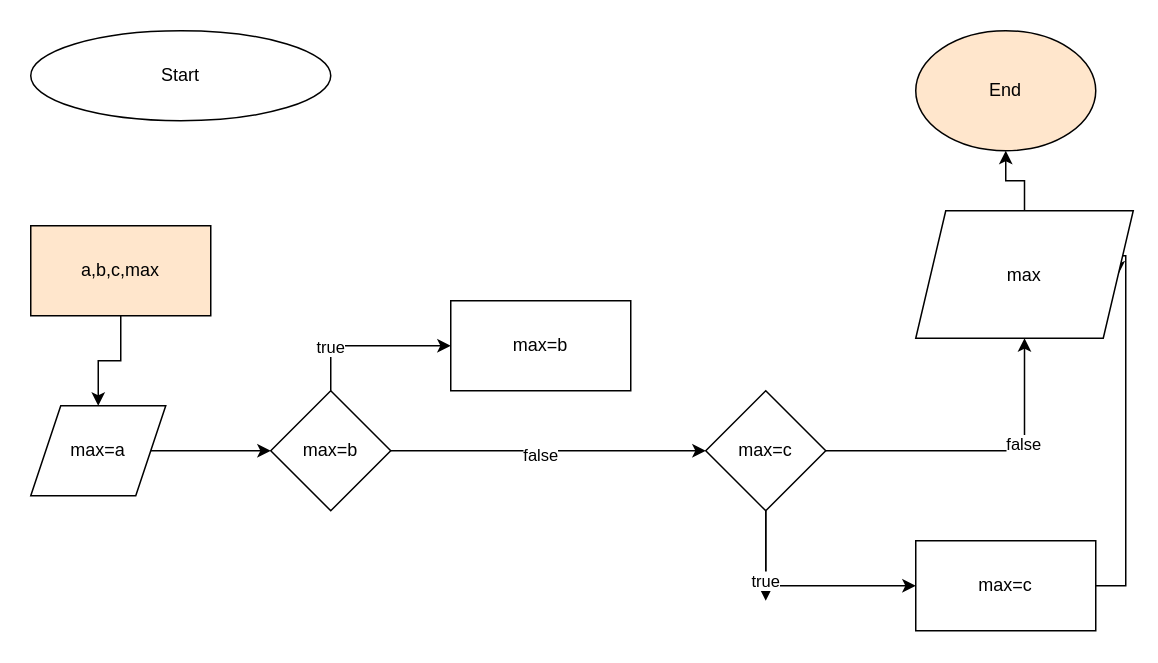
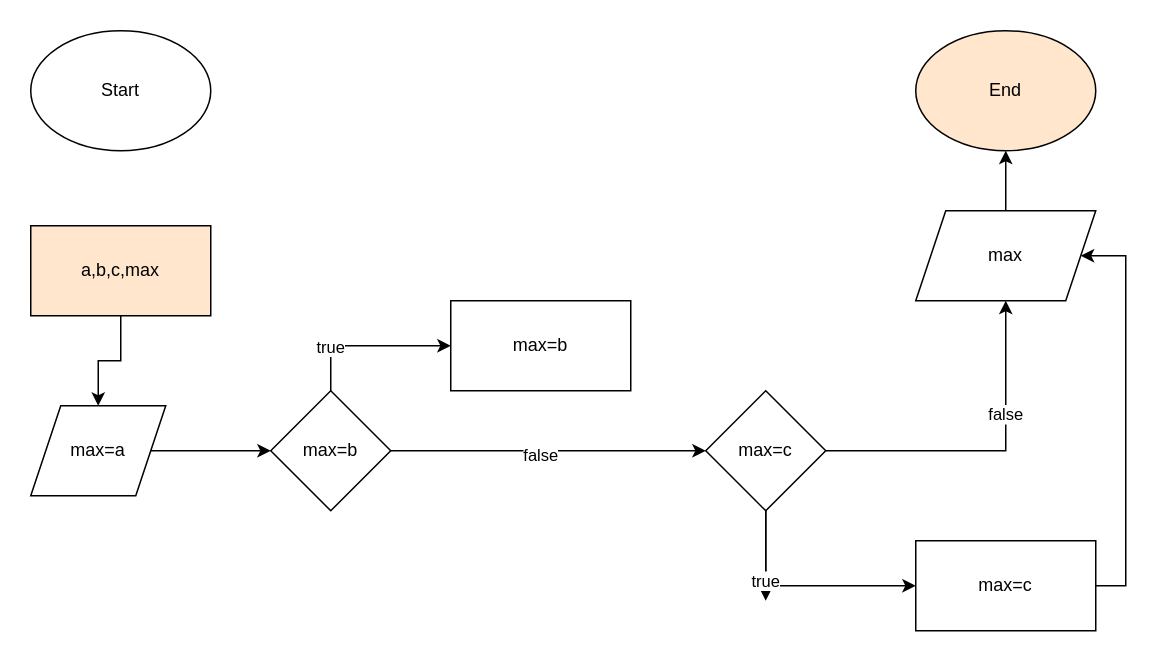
- <mxCell id="2" value="Start" style="ellipse;whiteSpace=wrap;html=1;" parent="1" vertex="1"><mxGeometry x="20" y="20" width="200" height="60" as="geometry" /></mxCell>
+ <mxCell id="2" value="Start" style="ellipse;whiteSpace=wrap;html=1;" parent="1" vertex="1"><mxGeometry x="20" y="20" width="120" height="80" as="geometry" /></mxCell>
- <mxCell id="22" value="max" style="shape=parallelogram;perimeter=parallelogramPerimeter;whiteSpace=wrap;html=1;fixedSize=1;" parent="1" vertex="1"><mxGeometry x="610" y="140" width="145" height="85" as="geometry" /></mxCell>
+ <mxCell id="22" value="max" style="shape=parallelogram;perimeter=parallelogramPerimeter;whiteSpace=wrap;html=1;fixedSize=1;" parent="1" vertex="1"><mxGeometry x="610" y="140" width="120" height="60" as="geometry" /></mxCell>
